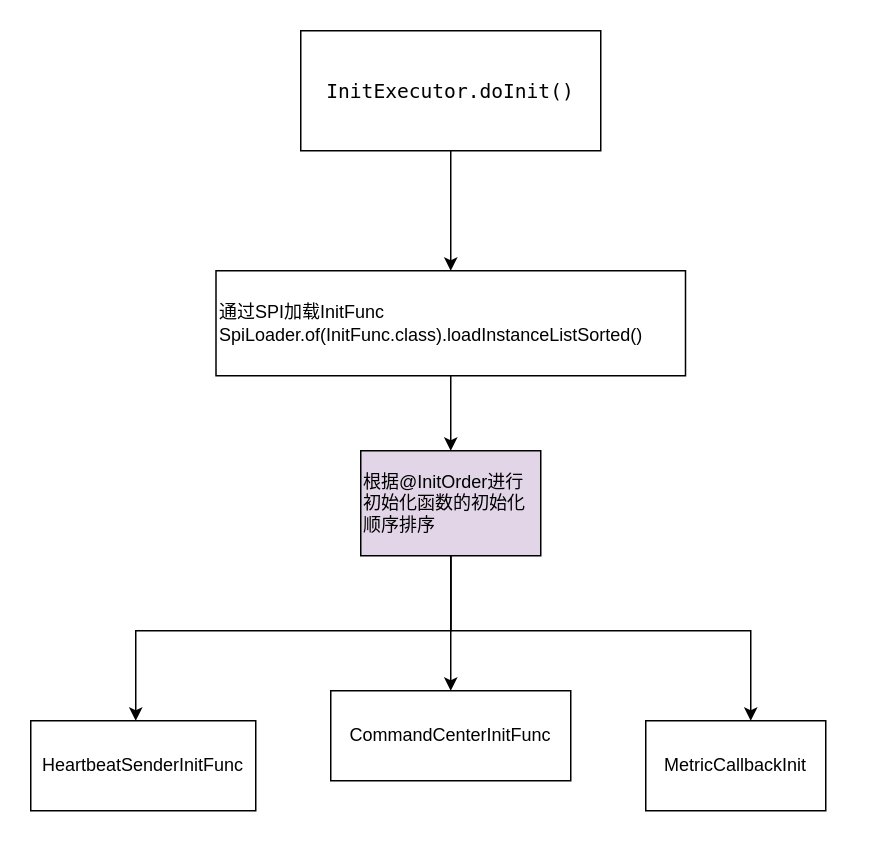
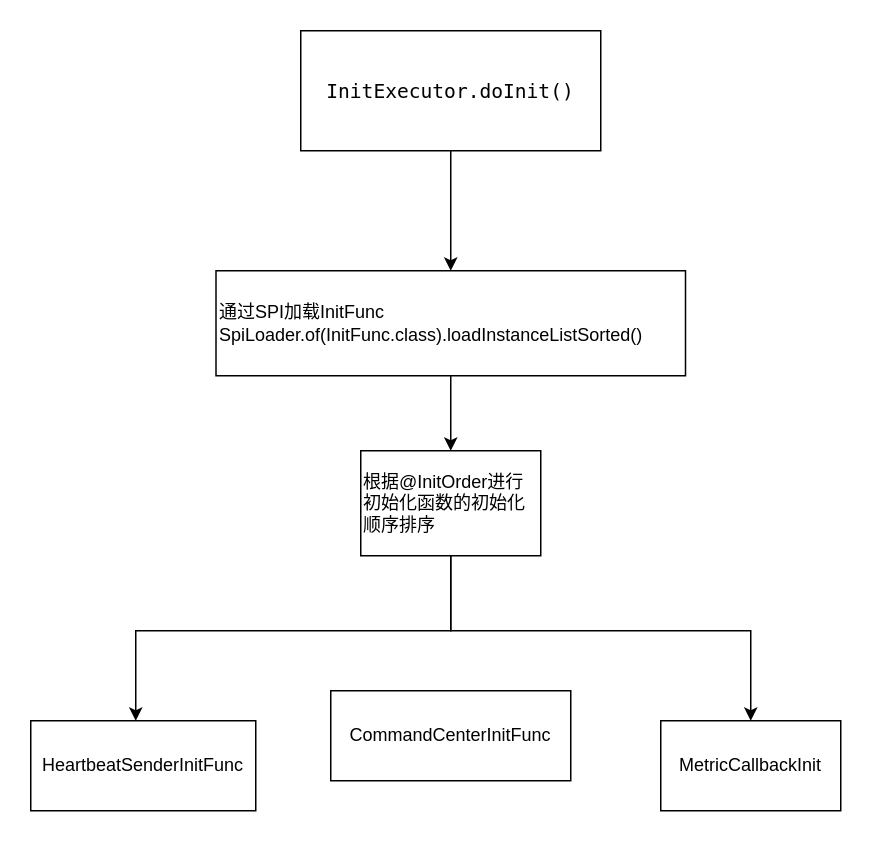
- <mxCell id="9" value="根据@InitOrder进行初始化函数的初始化顺序排序" style="whiteSpace=wrap;html=1;align=left;rounded=0;labelBackgroundColor=none;fillColor=#e1d5e7;" vertex="1" parent="1"><mxGeometry x="240" y="300" width="120" height="70" as="geometry" /></mxCell>
+ <mxCell id="9" value="根据@InitOrder进行初始化函数的初始化顺序排序" style="whiteSpace=wrap;html=1;align=left;rounded=0;labelBackgroundColor=none;" vertex="1" parent="1"><mxGeometry x="240" y="300" width="120" height="70" as="geometry" /></mxCell>
- <mxCell id="7" style="edgeStyle=orthogonalEdgeStyle;rounded=0;orthogonalLoop=1;jettySize=auto;html=1;fontColor=default;" edge="1" parent="1" source="9" target="11"><mxGeometry relative="1" as="geometry" /></mxCell>
- <mxCell id="12" value="MetricCallbackInit" style="rounded=0;whiteSpace=wrap;html=1;labelBackgroundColor=none;fontColor=default;" vertex="1" parent="1"><mxGeometry x="430" y="480" width="120" height="60" as="geometry" /></mxCell>
+ <mxCell id="12" value="MetricCallbackInit" style="rounded=0;whiteSpace=wrap;html=1;labelBackgroundColor=none;fontColor=default;" vertex="1" parent="1"><mxGeometry x="440" y="480" width="120" height="60" as="geometry" /></mxCell>
